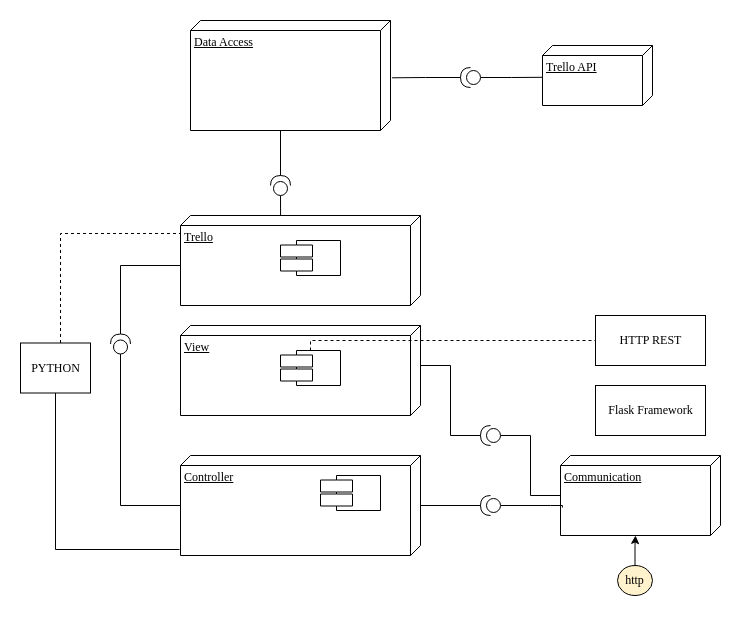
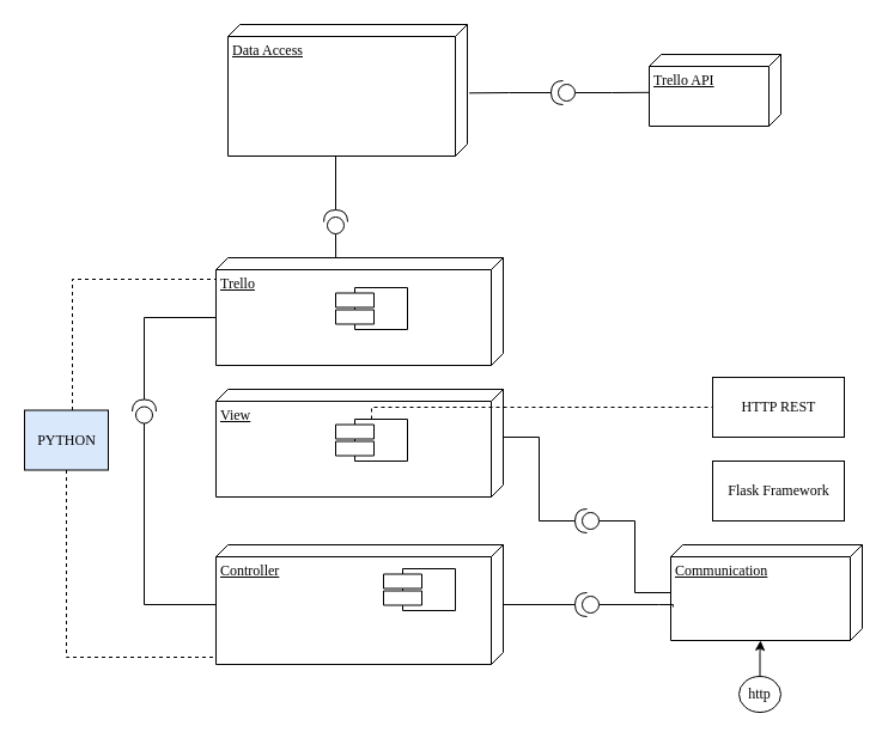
- <mxCell id="26" value="PYTHON" style="html=1;rounded=0;shadow=0;comic=0;labelBackgroundColor=none;strokeWidth=1;fontFamily=Verdana;fontSize=12;align=center;" vertex="1" parent="1"><mxGeometry y="342.5" width="70" height="50" as="geometry" x="20" /></mxCell>
+ <mxCell id="26" value="PYTHON" style="html=1;rounded=0;shadow=0;comic=0;labelBackgroundColor=none;strokeWidth=1;fontFamily=Verdana;fontSize=12;align=center;fillColor=#dae8fc;" vertex="1" parent="1"><mxGeometry y="342.5" width="70" height="50" as="geometry" x="20" /></mxCell>
- <mxCell id="24" style="edgeStyle=orthogonalEdgeStyle;rounded=0;orthogonalLoop=1;jettySize=auto;html=1;entryX=0.94;entryY=1.004;entryDx=0;entryDy=0;entryPerimeter=0;dashed=0;endArrow=none;endFill=0;" edge="1" parent="1" source="26" target="4"><mxGeometry relative="1" as="geometry"><Array as="points"><mxPoint x="55" y="549" /></Array></mxGeometry></mxCell>
+ <mxCell id="24" style="edgeStyle=orthogonalEdgeStyle;rounded=0;orthogonalLoop=1;jettySize=auto;html=1;entryX=0.94;entryY=1.004;entryDx=0;entryDy=0;entryPerimeter=0;dashed=1;endArrow=none;endFill=0;" edge="1" parent="1" source="26" target="4"><mxGeometry relative="1" as="geometry"><Array as="points"><mxPoint x="55" y="549" /></Array></mxGeometry></mxCell>
- <mxCell id="11" value="http" style="ellipse;whiteSpace=wrap;html=1;rounded=0;shadow=0;comic=0;labelBackgroundColor=none;strokeWidth=1;fontFamily=Verdana;fontSize=12;align=center;fillColor=#fff2cc;" vertex="1" parent="1"><mxGeometry x="617" y="565" width="35" height="30" as="geometry" /></mxCell>
+ <mxCell id="11" value="http" style="ellipse;whiteSpace=wrap;html=1;rounded=0;shadow=0;comic=0;labelBackgroundColor=none;strokeWidth=1;fontFamily=Verdana;fontSize=12;align=center;" vertex="1" parent="1"><mxGeometry x="617" y="565" width="35" height="30" as="geometry" /></mxCell>
